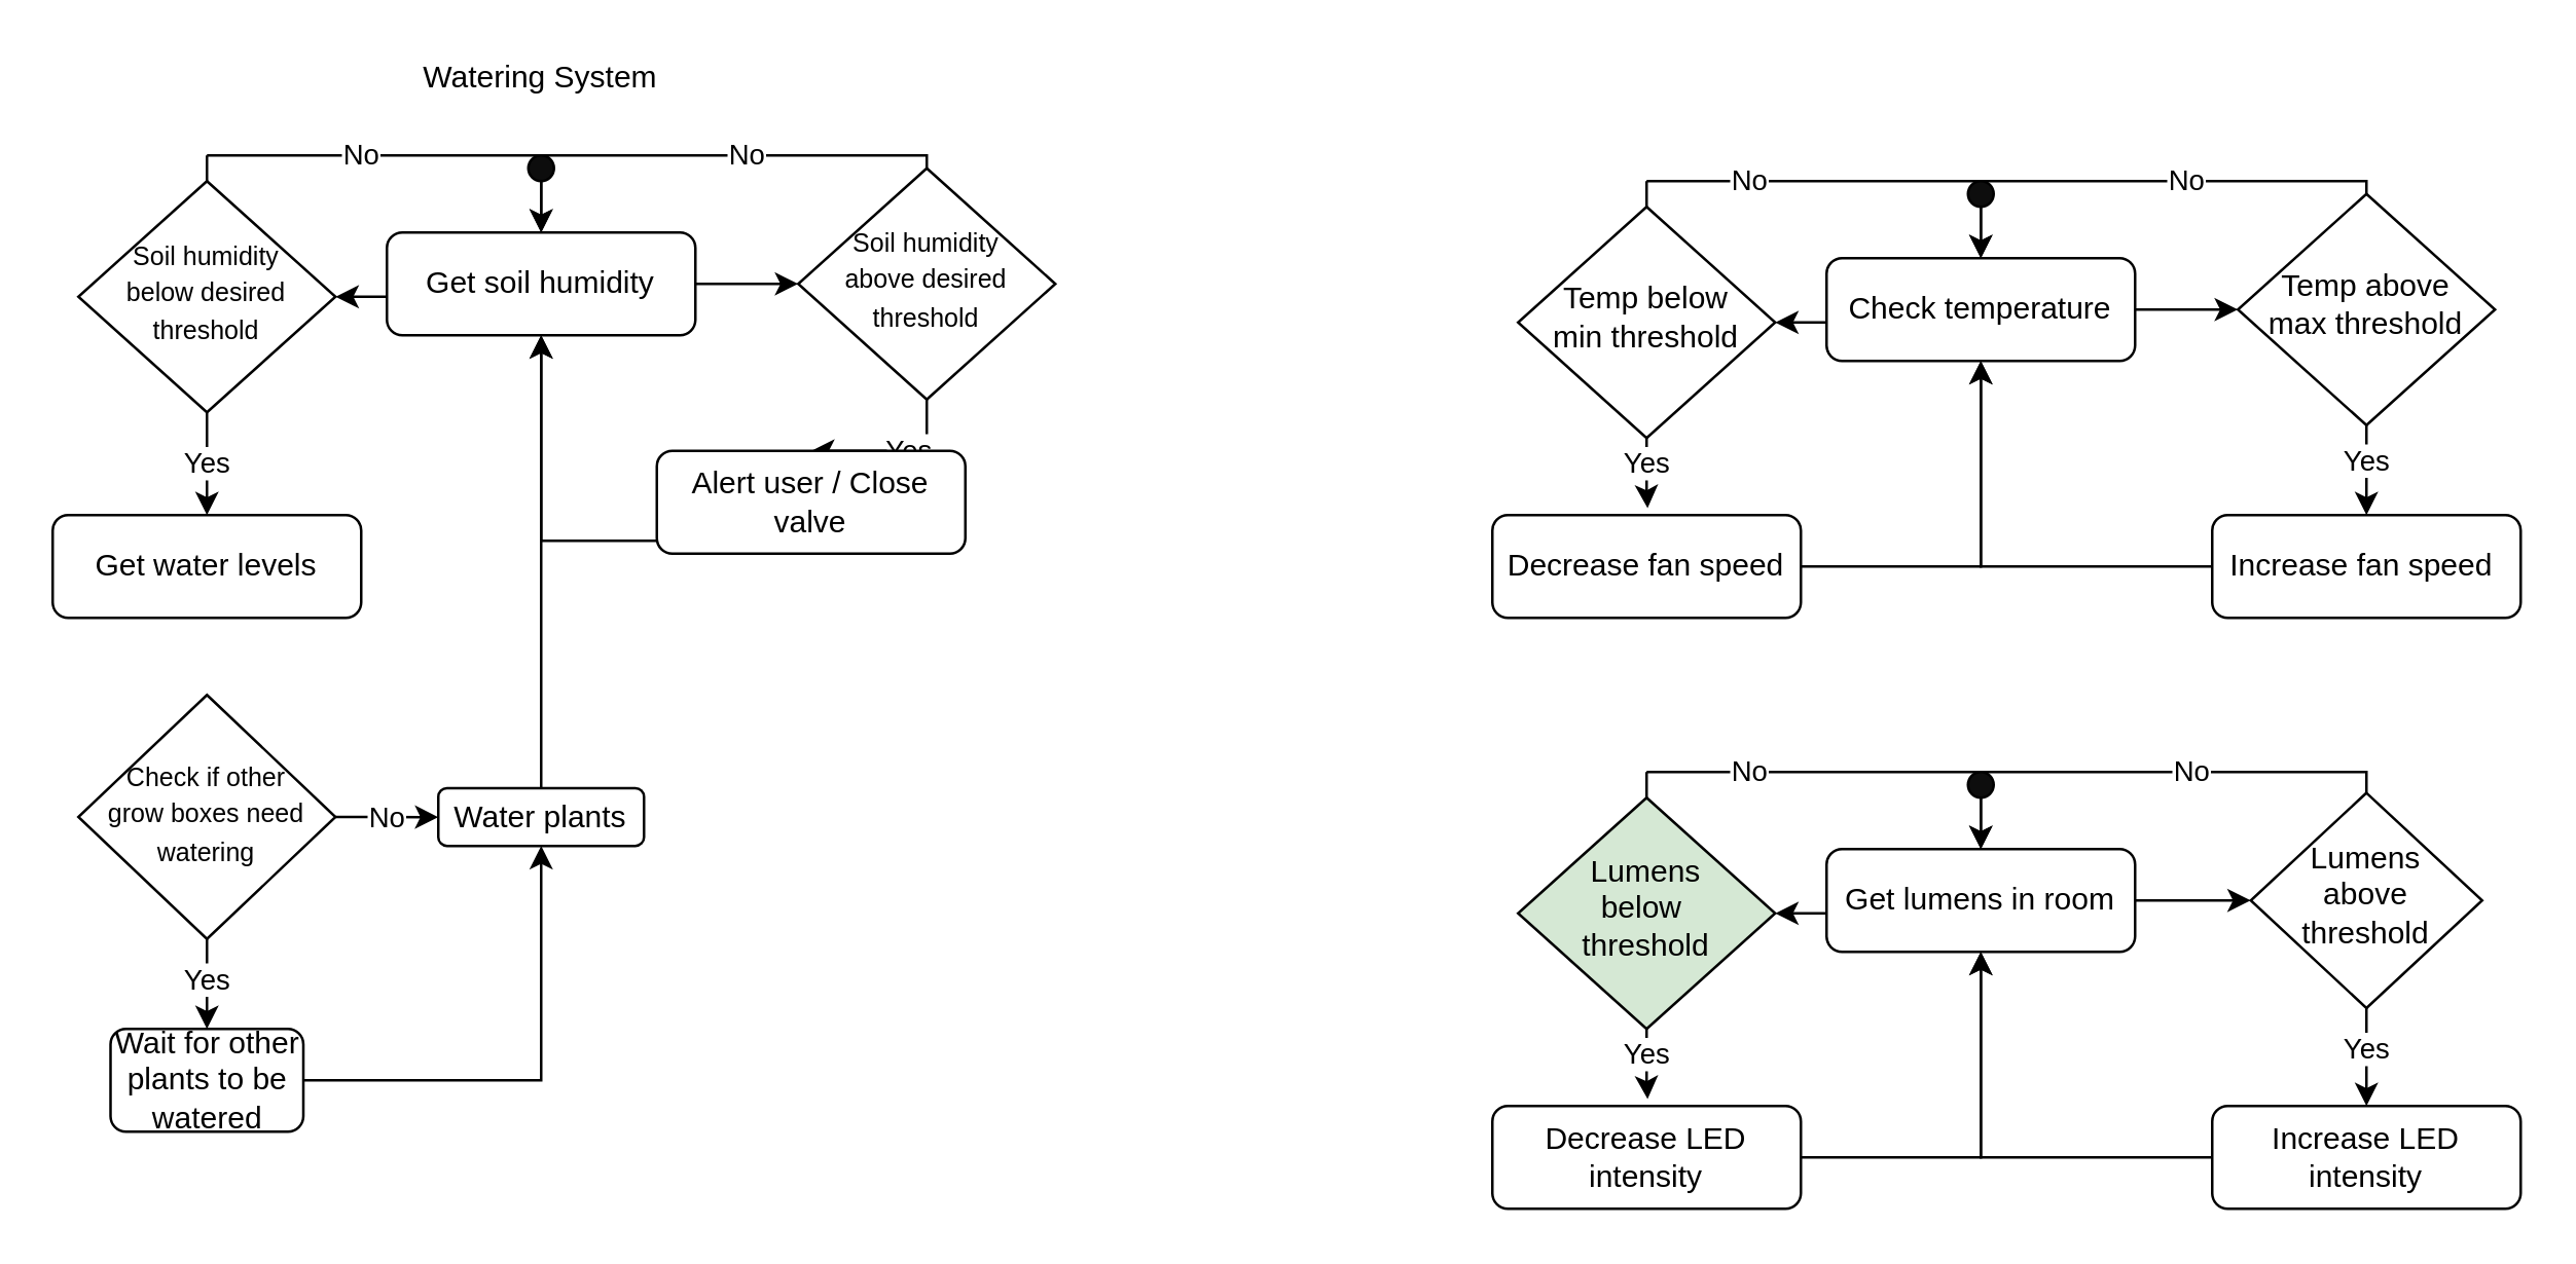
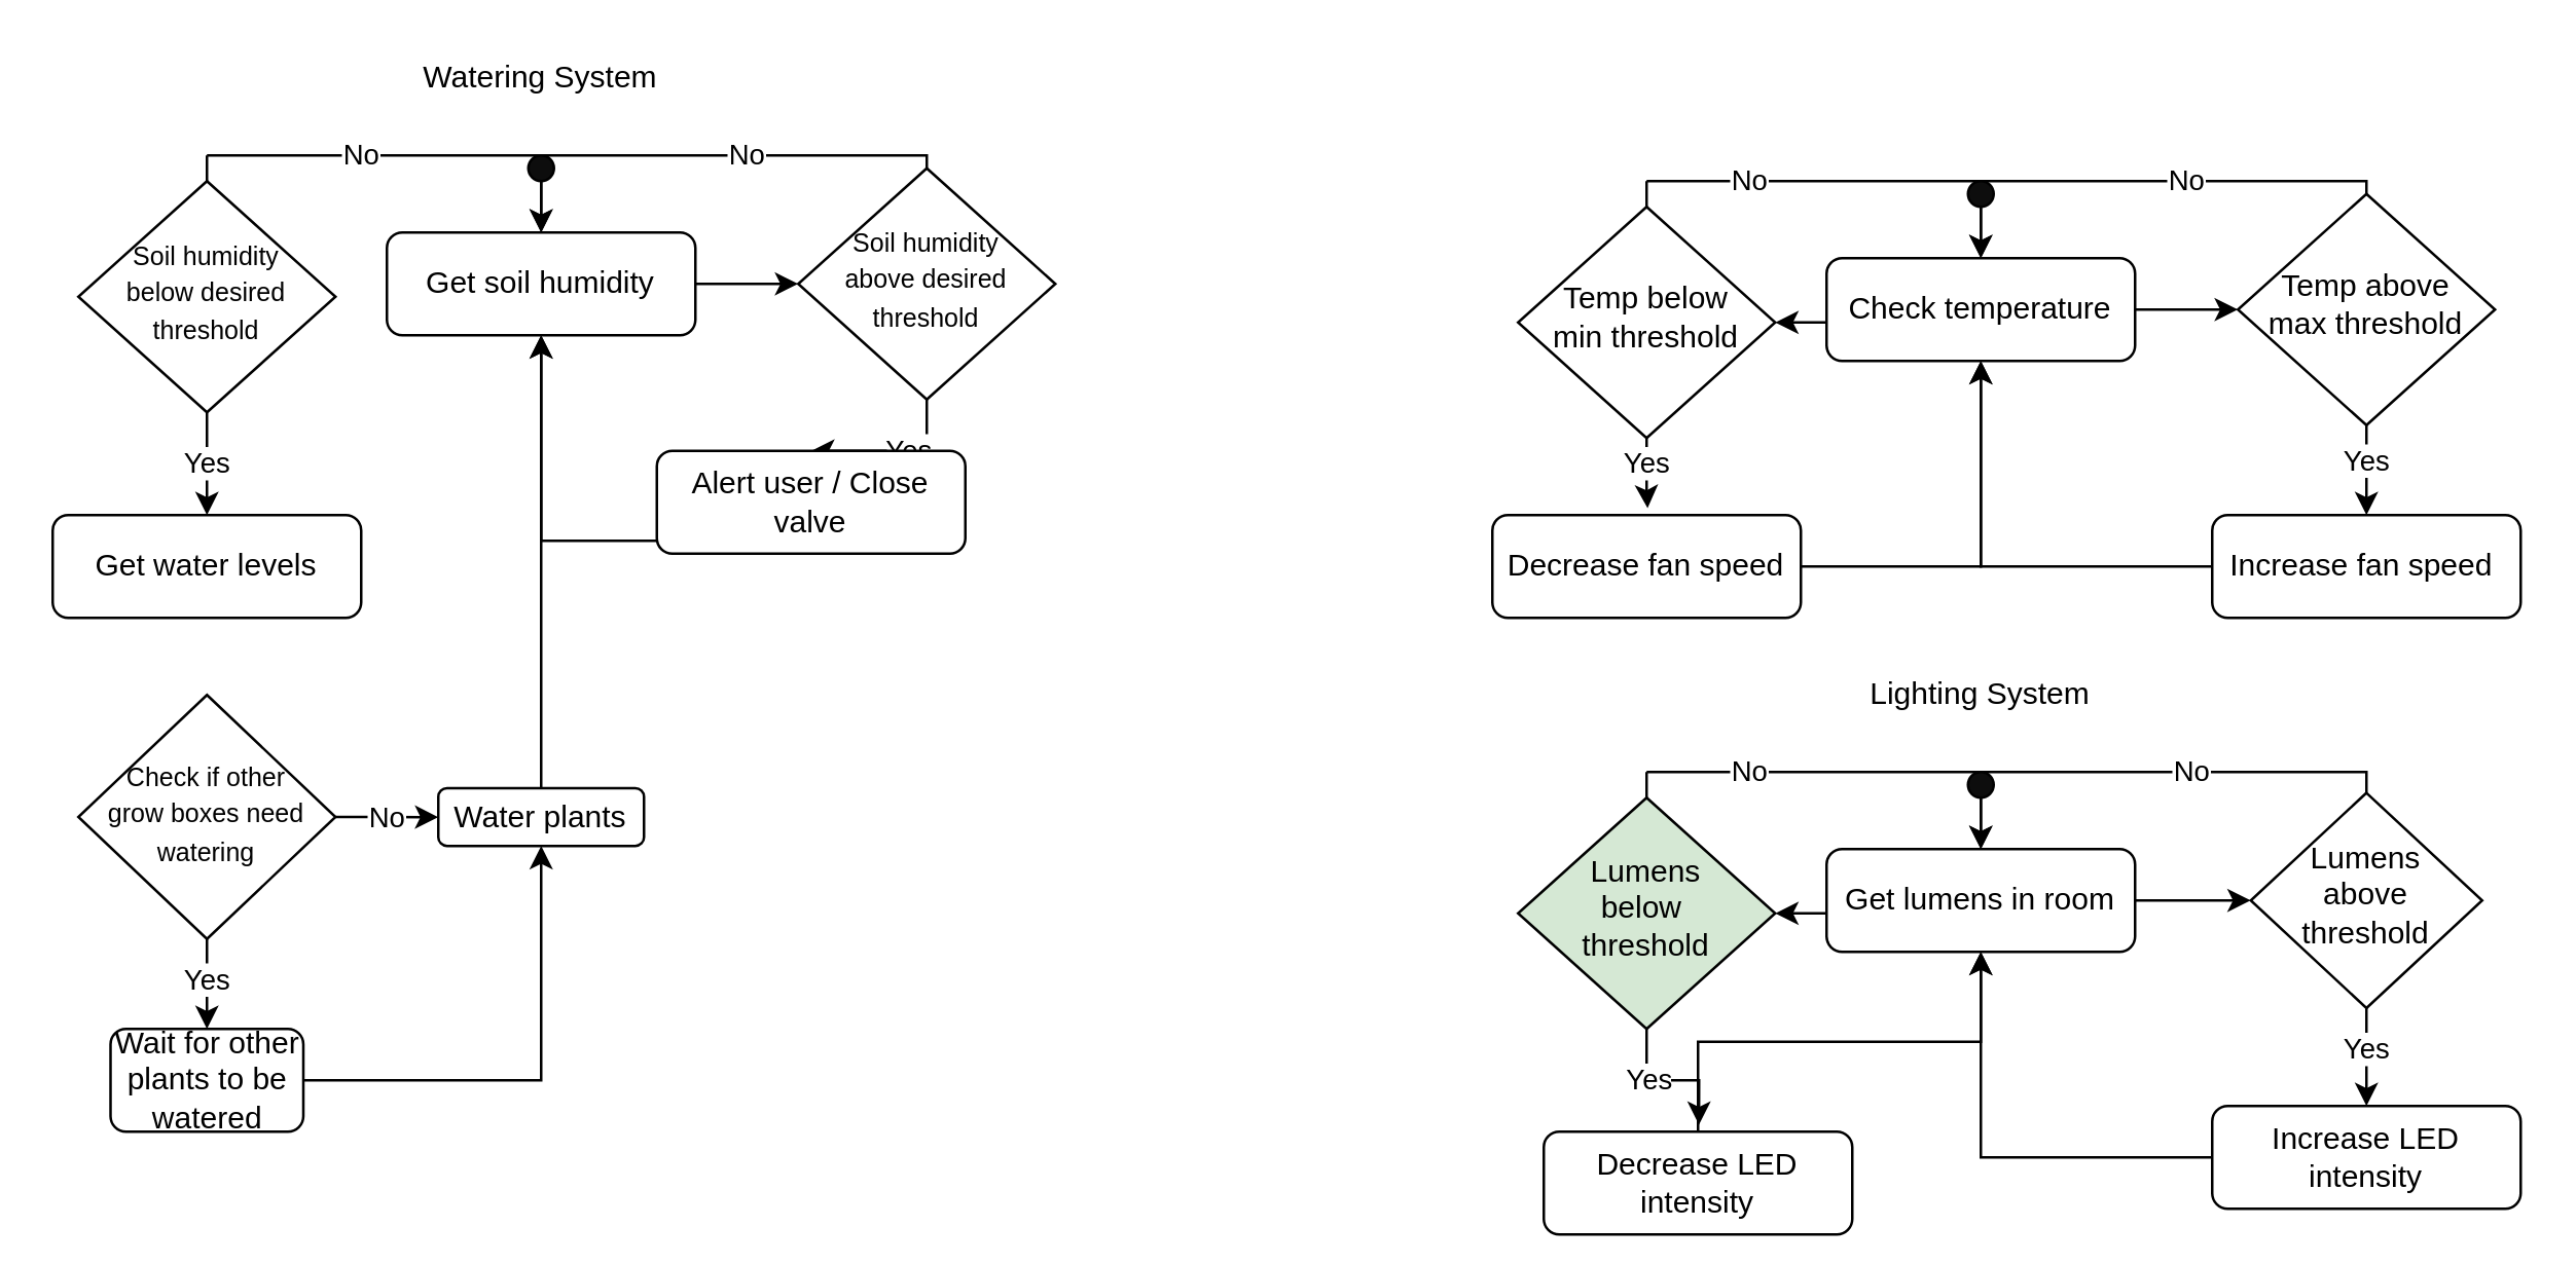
- <mxCell id="2" style="edgeStyle=orthogonalEdgeStyle;rounded=0;orthogonalLoop=1;jettySize=auto;html=1;" edge="1" parent="1" source="3" target="13"><mxGeometry relative="1" as="geometry"><Array as="points"><mxPoint x="140" y="115" /><mxPoint x="140" y="115" /></Array></mxGeometry></mxCell>
+ <mxCell id="25" value="Lighting System" style="text;html=1;strokeColor=none;fillColor=none;align=center;verticalAlign=middle;whiteSpace=wrap;rounded=0;" vertex="1" parent="1"><mxGeometry x="720" y="260" width="100" height="20" as="geometry" /></mxCell>
- <mxCell id="33" value="Decrease LED intensity" style="rounded=1;whiteSpace=wrap;html=1;fontSize=12;glass=0;strokeWidth=1;shadow=0;" vertex="1" parent="1"><mxGeometry x="580" y="430" width="120" height="40" as="geometry" /></mxCell>
+ <mxCell id="33" value="Decrease LED intensity" style="rounded=1;whiteSpace=wrap;html=1;fontSize=12;glass=0;strokeWidth=1;shadow=0;" vertex="1" parent="1"><mxGeometry x="600" y="440" width="120" height="40" as="geometry" /></mxCell>
